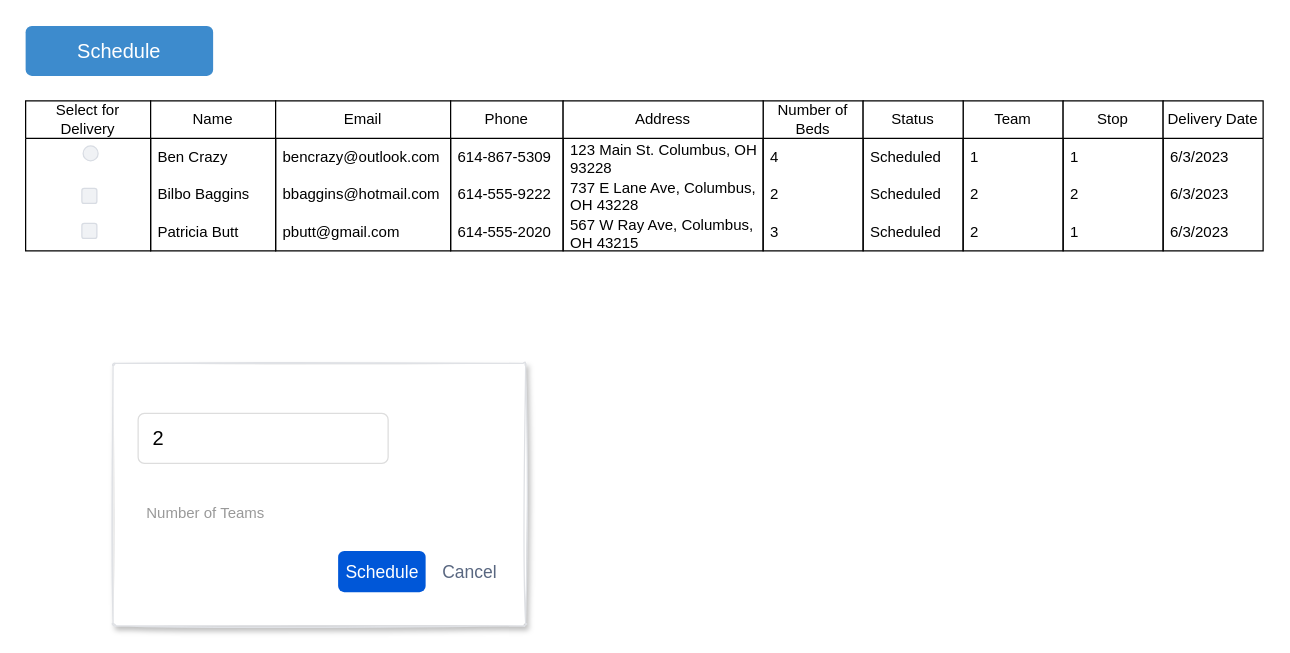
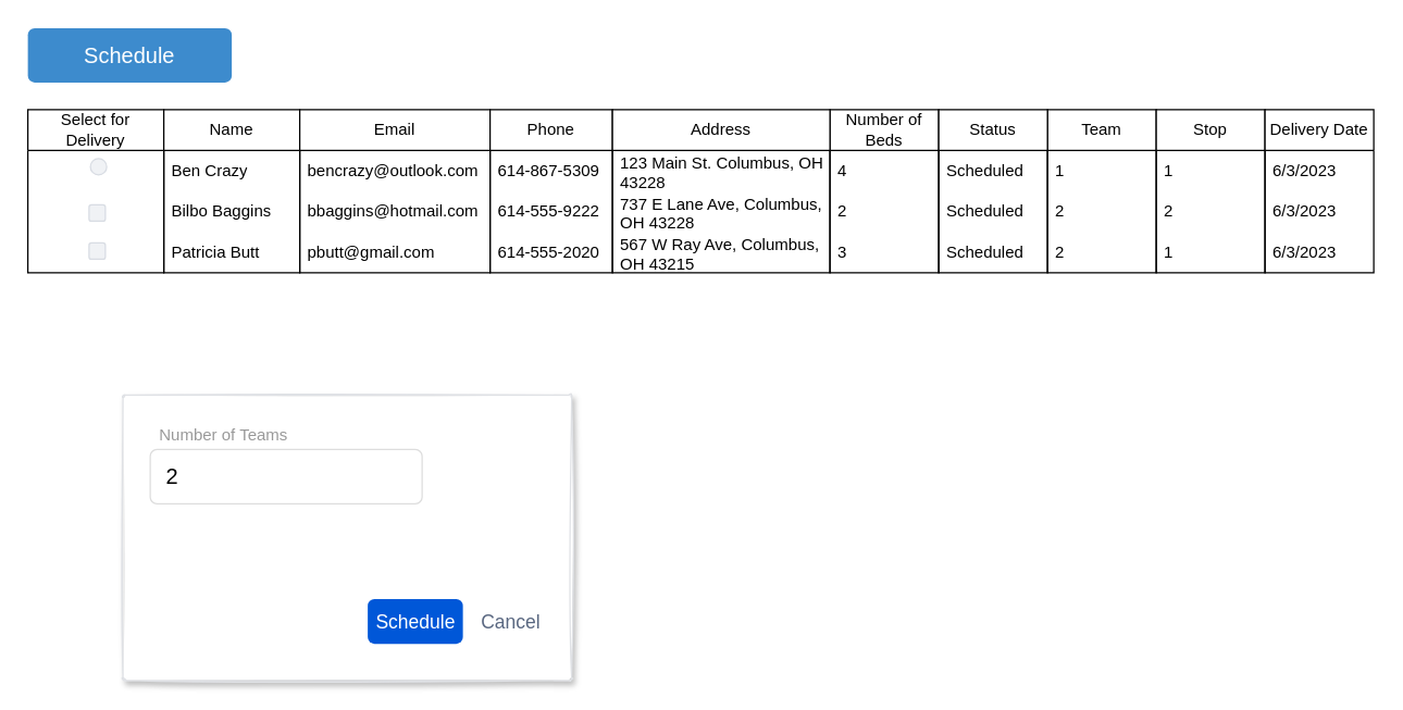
- <mxCell id="27" value="123 Main St. Columbus, OH 93228" style="text;strokeColor=none;fillColor=none;align=left;verticalAlign=middle;spacingLeft=4;spacingRight=4;overflow=hidden;points=[[0,0.5],[1,0.5]];portConstraint=eastwest;rotatable=0;whiteSpace=wrap;html=1;" vertex="1" parent="26"><mxGeometry y="30" width="160" height="30" as="geometry" /></mxCell>
+ <mxCell id="27" value="123 Main St. Columbus, OH 43228" style="text;strokeColor=none;fillColor=none;align=left;verticalAlign=middle;spacingLeft=4;spacingRight=4;overflow=hidden;points=[[0,0.5],[1,0.5]];portConstraint=eastwest;rotatable=0;whiteSpace=wrap;html=1;" vertex="1" parent="26"><mxGeometry y="30" width="160" height="30" as="geometry" /></mxCell>
- <mxCell id="49" value="Number of Teams" style="html=1;shadow=0;dashed=0;shape=mxgraph.bootstrap.rect;strokeColor=none;fillColor=none;fontColor=#999999;align=left;spacingLeft=5;whiteSpace=wrap;rounded=0;" parent="46" vertex="1"><mxGeometry x="20" y="110" width="200" height="20" as="geometry" /></mxCell>
+ <mxCell id="49" value="Number of Teams" style="html=1;shadow=0;dashed=0;shape=mxgraph.bootstrap.rect;strokeColor=none;fillColor=none;fontColor=#999999;align=left;spacingLeft=5;whiteSpace=wrap;rounded=0;" parent="46" vertex="1"><mxGeometry x="20" y="20" width="200" height="20" as="geometry" /></mxCell>
